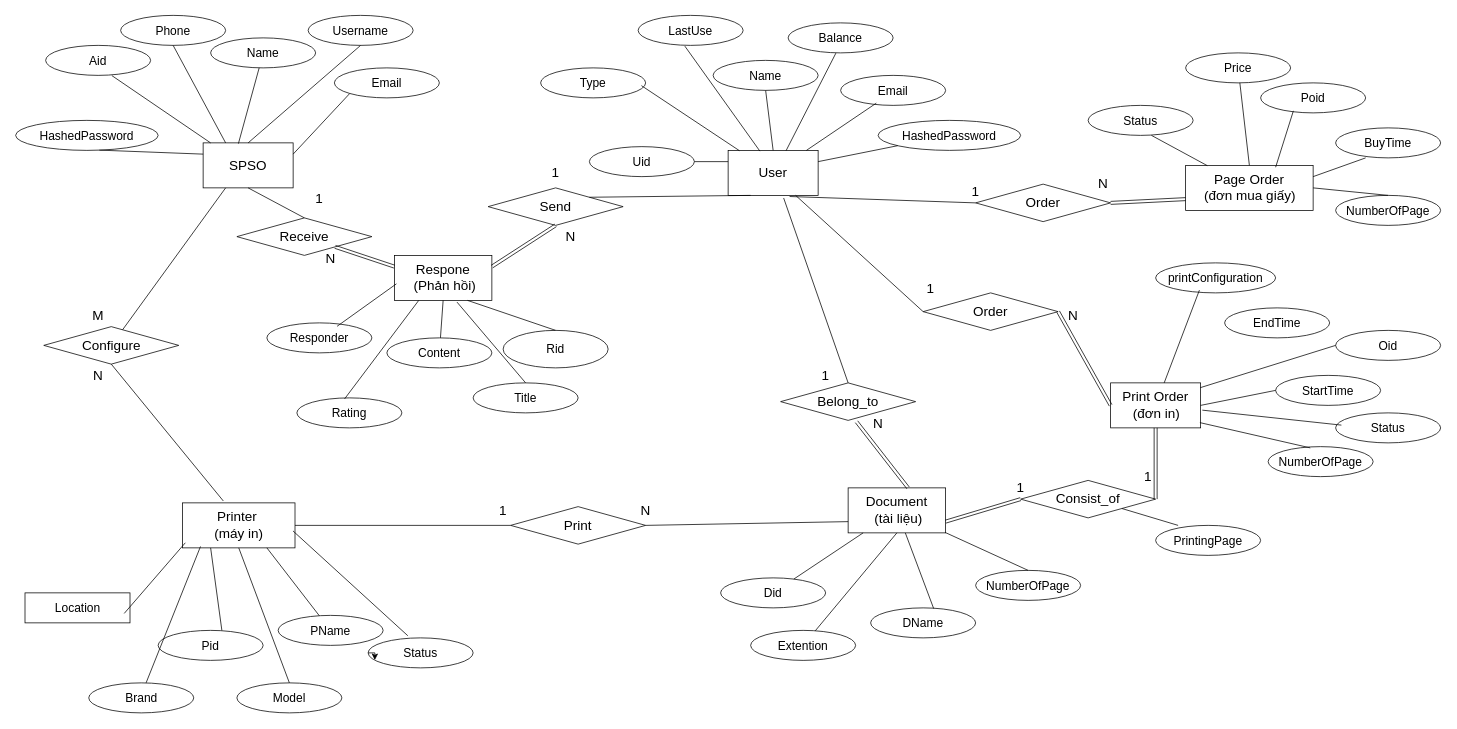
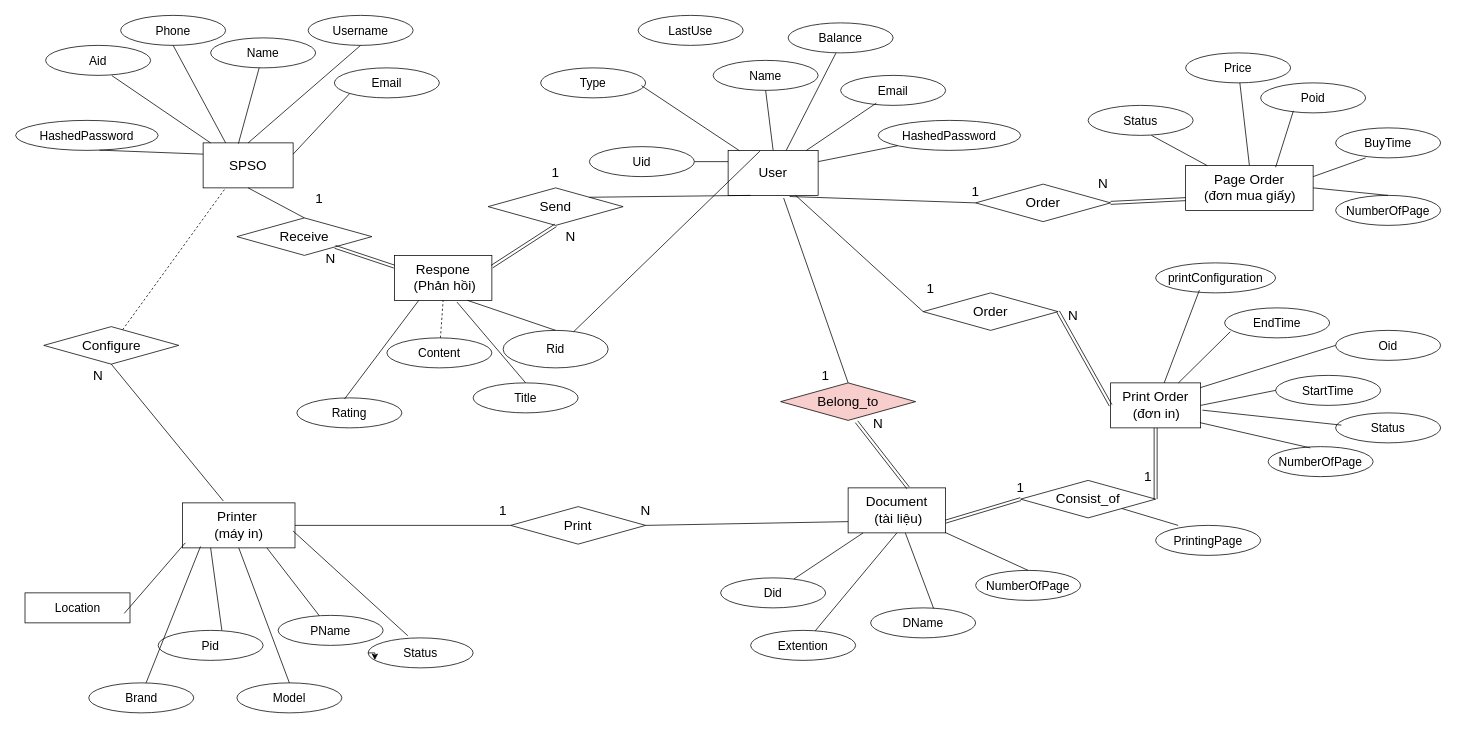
- <mxCell id="52" value="" style="endArrow=none;html=1;rounded=0;entryX=0.445;entryY=1.025;entryDx=0;entryDy=0;entryPerimeter=0;exitX=0.353;exitY=0.017;exitDx=0;exitDy=0;exitPerimeter=0;" edge="1" parent="1" source="2" target="14"><mxGeometry width="50" height="50" relative="1" as="geometry"><mxPoint x="1020" y="206" as="sourcePoint" /><mxPoint x="990" y="120" as="targetPoint" /></mxGeometry></mxCell>
+ <mxCell id="52" value="" style="endArrow=none;html=1;rounded=0;exitX=0.353;exitY=0.017;exitDx=0;exitDy=0;exitPerimeter=0;" edge="1" parent="1" source="2" target="44"><mxGeometry width="50" height="50" relative="1" as="geometry"><mxPoint x="1020" y="206" as="sourcePoint" /><mxPoint x="990" y="120" as="targetPoint" /></mxGeometry></mxCell>
- <mxCell id="106" value="" style="endArrow=none;html=1;rounded=0;entryX=0.25;entryY=1;entryDx=0;entryDy=0;" edge="1" parent="1" source="101" target="3"><mxGeometry width="50" height="50" relative="1" as="geometry"><mxPoint x="150" y="430" as="sourcePoint" /><mxPoint x="32.5" y="230" as="targetPoint" /></mxGeometry></mxCell>
+ <mxCell id="106" value="" style="endArrow=none;html=1;rounded=0;entryX=0.25;entryY=1;entryDx=0;entryDy=0;dashed=1;" edge="1" parent="1" source="101" target="3"><mxGeometry width="50" height="50" relative="1" as="geometry"><mxPoint x="150" y="430" as="sourcePoint" /><mxPoint x="32.5" y="230" as="targetPoint" /></mxGeometry></mxCell>
- <mxCell id="69" value="" style="endArrow=none;html=1;rounded=0;exitX=0.669;exitY=0.114;exitDx=0;exitDy=0;exitPerimeter=0;entryX=0.021;entryY=0.632;entryDx=0;entryDy=0;entryPerimeter=0;" edge="1" parent="1" source="48" target="43"><mxGeometry width="50" height="50" relative="1" as="geometry"><mxPoint x="570" y="260" as="sourcePoint" /><mxPoint x="620" y="210" as="targetPoint" /></mxGeometry></mxCell>
- <mxCell id="131" value="&lt;font style=&quot;font-size: 18px;&quot;&gt;M&lt;/font&gt;" style="text;html=1;align=center;verticalAlign=middle;whiteSpace=wrap;rounded=0;" vertex="1" parent="1"><mxGeometry x="100" y="405" width="60" height="30" as="geometry" /></mxCell>
- <mxCell id="71" value="" style="endArrow=none;html=1;rounded=0;entryX=0.5;entryY=1;entryDx=0;entryDy=0;" edge="1" parent="1" source="46" target="43"><mxGeometry width="50" height="50" relative="1" as="geometry"><mxPoint x="444" y="491" as="sourcePoint" /><mxPoint x="530" y="400" as="targetPoint" /></mxGeometry></mxCell>
+ <mxCell id="71" value="" style="endArrow=none;html=1;rounded=0;entryX=0.5;entryY=1;entryDx=0;entryDy=0;dashed=1;" edge="1" parent="1" source="46" target="43"><mxGeometry width="50" height="50" relative="1" as="geometry"><mxPoint x="444" y="491" as="sourcePoint" /><mxPoint x="530" y="400" as="targetPoint" /></mxGeometry></mxCell>
- <mxCell id="48" value="&lt;font size=&quot;3&quot;&gt;Responder&lt;/font&gt;" style="ellipse;whiteSpace=wrap;html=1;" vertex="1" parent="1"><mxGeometry x="355" y="430" width="140" height="40" as="geometry" /></mxCell>
+ <mxCell id="64" value="" style="endArrow=none;html=1;rounded=0;exitX=0.055;exitY=0.792;exitDx=0;exitDy=0;exitPerimeter=0;" edge="1" parent="1" source="35" target="6"><mxGeometry width="50" height="50" relative="1" as="geometry"><mxPoint x="1530" y="426" as="sourcePoint" /><mxPoint x="1570" y="520" as="targetPoint" /></mxGeometry></mxCell>
- <mxCell id="97" value="&lt;span style=&quot;font-size: 18px;&quot;&gt;Belong_to&lt;/span&gt;" style="rhombus;whiteSpace=wrap;html=1;" vertex="1" parent="1"><mxGeometry x="1040" y="510" width="180" height="50" as="geometry" /></mxCell>
+ <mxCell id="97" value="&lt;span style=&quot;font-size: 18px;&quot;&gt;Belong_to&lt;/span&gt;" style="rhombus;whiteSpace=wrap;html=1;fillColor=#f8cecc;" vertex="1" parent="1"><mxGeometry x="1040" y="510" width="180" height="50" as="geometry" /></mxCell>
